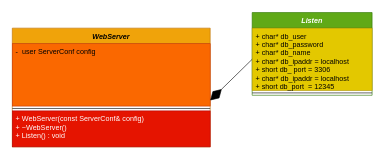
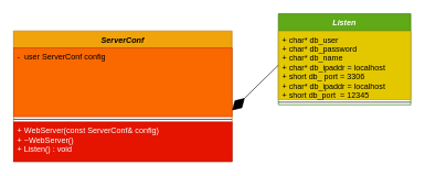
- <mxCell id="2" value="WebServer&#10;" style="swimlane;fontStyle=3;align=center;verticalAlign=top;childLayout=stackLayout;horizontal=1;startSize=26;horizontalStack=0;resizeParent=1;resizeParentMax=0;resizeLast=0;collapsible=1;marginBottom=0;fillColor=#f0a30a;fontColor=#000000;strokeColor=#BD7000;" parent="1" vertex="1"><mxGeometry x="20" y="46" width="330" height="198" as="geometry"><mxRectangle x="70" y="90" width="90" height="26" as="alternateBounds" /></mxGeometry></mxCell>
+ <mxCell id="2" value="ServerConf&#10;" style="swimlane;fontStyle=3;align=center;verticalAlign=top;childLayout=stackLayout;horizontal=1;startSize=26;horizontalStack=0;resizeParent=1;resizeParentMax=0;resizeLast=0;collapsible=1;marginBottom=0;fillColor=#f0a30a;fontColor=#000000;strokeColor=#BD7000;" parent="1" vertex="1"><mxGeometry x="20" y="46" width="330" height="198" as="geometry"><mxRectangle x="70" y="90" width="90" height="26" as="alternateBounds" /></mxGeometry></mxCell>
